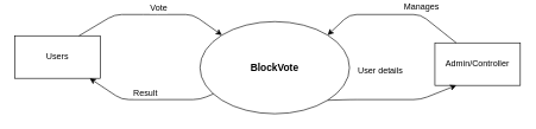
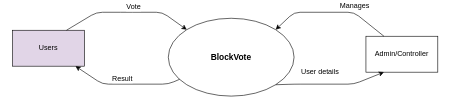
- <mxCell id="3" value="Users" style="rounded=0;whiteSpace=wrap;html=1;" parent="1" vertex="1"><mxGeometry y="50" width="120" height="60" as="geometry" x="20" /></mxCell>
+ <mxCell id="3" value="Users" style="rounded=0;whiteSpace=wrap;html=1;fillColor=#e1d5e7;" parent="1" vertex="1"><mxGeometry y="50" width="120" height="60" as="geometry" x="20" /></mxCell>
- <mxCell id="12" value="User details" style="text;html=1;resizable=0;points=[];autosize=1;align=left;verticalAlign=top;spacingTop=-4;" parent="1" vertex="1"><mxGeometry x="500" y="90" width="80" height="20" as="geometry" /></mxCell>
+ <mxCell id="12" value="User details" style="text;html=1;resizable=0;points=[];autosize=1;align=left;verticalAlign=top;spacingTop=-4;" parent="1" vertex="1"><mxGeometry x="500" y="110" width="80" height="20" as="geometry" /></mxCell>
